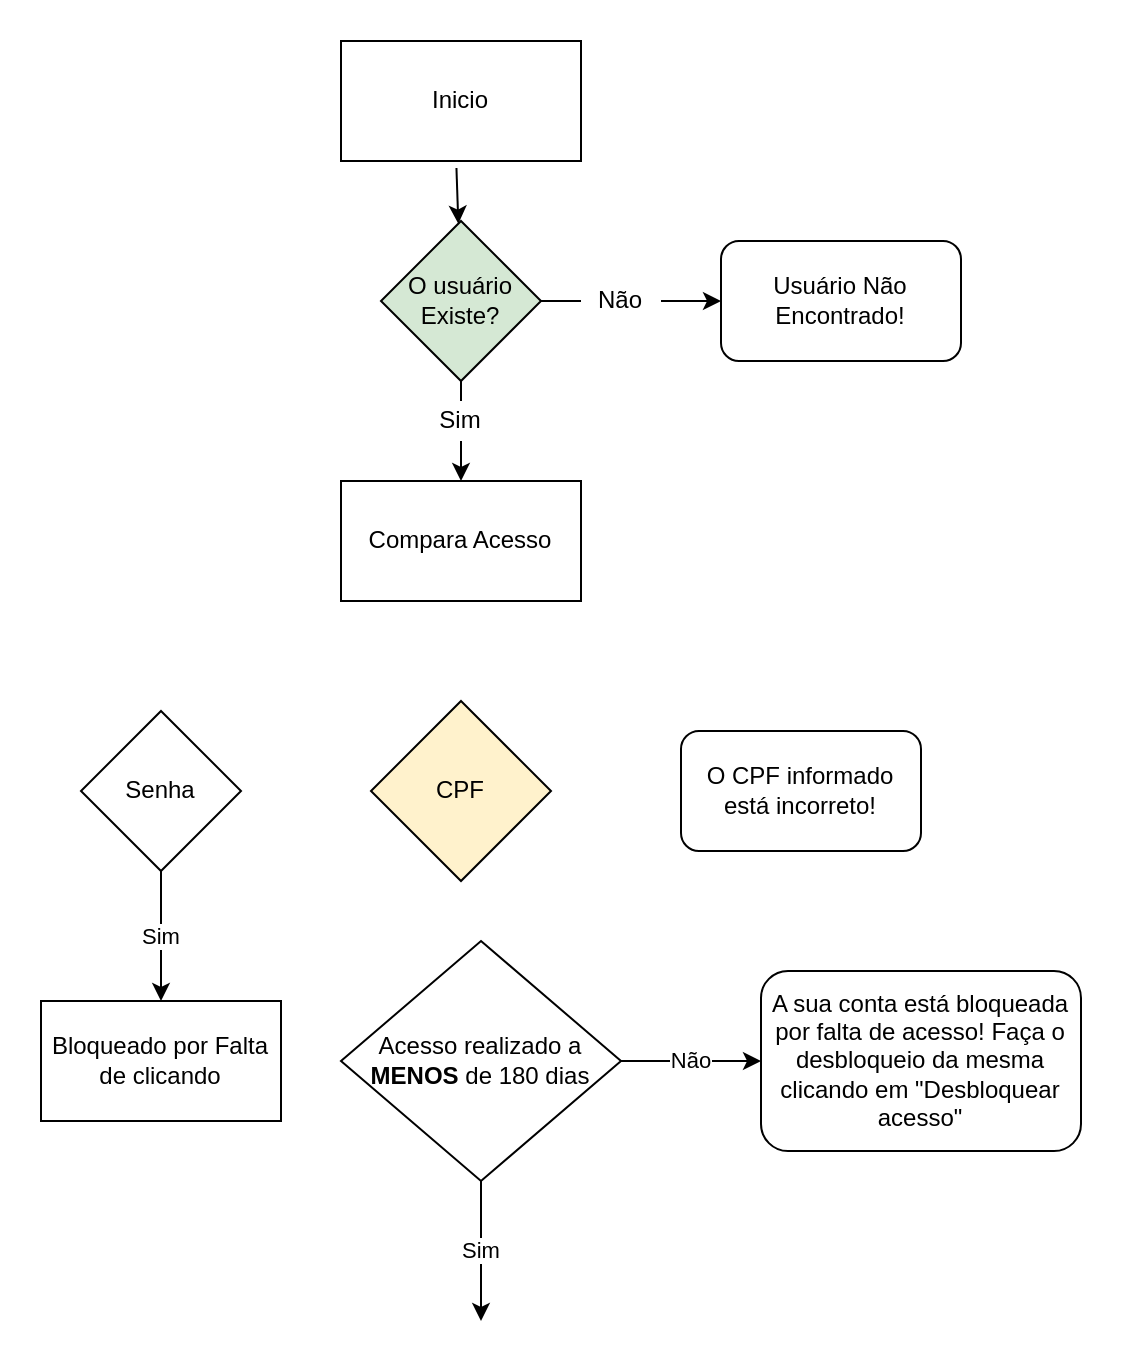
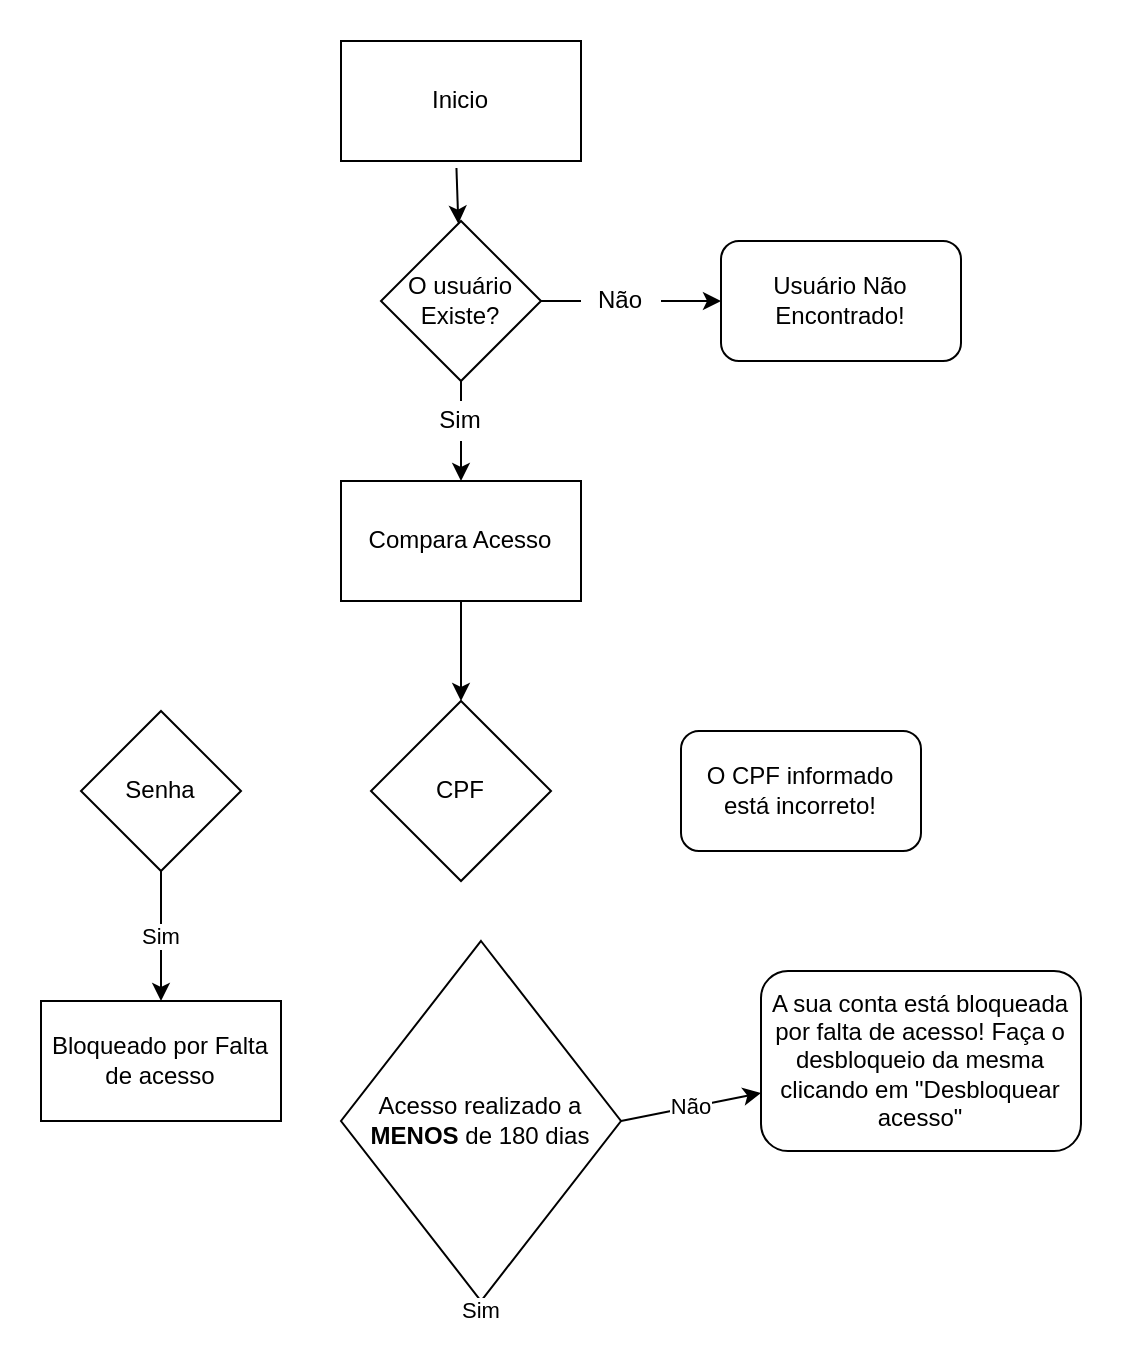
- <mxCell id="2" value="O usuário Existe?" style="rhombus;whiteSpace=wrap;html=1;fillColor=#d5e8d4;" vertex="1" parent="1"><mxGeometry x="190" y="110" width="80" height="80" as="geometry" /></mxCell>
+ <mxCell id="2" value="O usuário Existe?" style="rhombus;whiteSpace=wrap;html=1;" vertex="1" parent="1"><mxGeometry x="190" y="110" width="80" height="80" as="geometry" /></mxCell>
+ <mxCell id="15" value="" style="endArrow=classic;html=1;" edge="1" parent="1" source="12" target="13"><mxGeometry width="50" height="50" relative="1" as="geometry"><mxPoint x="400" y="290" as="sourcePoint" /><mxPoint x="450" y="240" as="targetPoint" /></mxGeometry></mxCell>
- <mxCell id="13" value="CPF" style="rhombus;whiteSpace=wrap;html=1;fillColor=#fff2cc;" vertex="1" parent="1"><mxGeometry x="185" y="350" width="90" height="90" as="geometry" /></mxCell>
+ <mxCell id="13" value="CPF" style="rhombus;whiteSpace=wrap;html=1;" vertex="1" parent="1"><mxGeometry x="185" y="350" width="90" height="90" as="geometry" /></mxCell>
- <mxCell id="19" value="Bloqueado por Falta de clicando" style="rounded=0;whiteSpace=wrap;html=1;" vertex="1" parent="1"><mxGeometry x="20" y="500" width="120" height="60" as="geometry" /></mxCell>
+ <mxCell id="19" value="Bloqueado por Falta de acesso" style="rounded=0;whiteSpace=wrap;html=1;" vertex="1" parent="1"><mxGeometry x="20" y="500" width="120" height="60" as="geometry" /></mxCell>
- <mxCell id="20" value="Acesso realizado a &lt;b&gt;MENOS&lt;/b&gt; de 180 dias" style="rhombus;whiteSpace=wrap;html=1;" vertex="1" parent="1"><mxGeometry x="170" y="470" width="140" height="120" as="geometry" /></mxCell>
+ <mxCell id="20" value="Acesso realizado a &lt;b&gt;MENOS&lt;/b&gt; de 180 dias" style="rhombus;whiteSpace=wrap;html=1;" vertex="1" parent="1"><mxGeometry x="170" y="470" width="140" height="180" as="geometry" /></mxCell>
